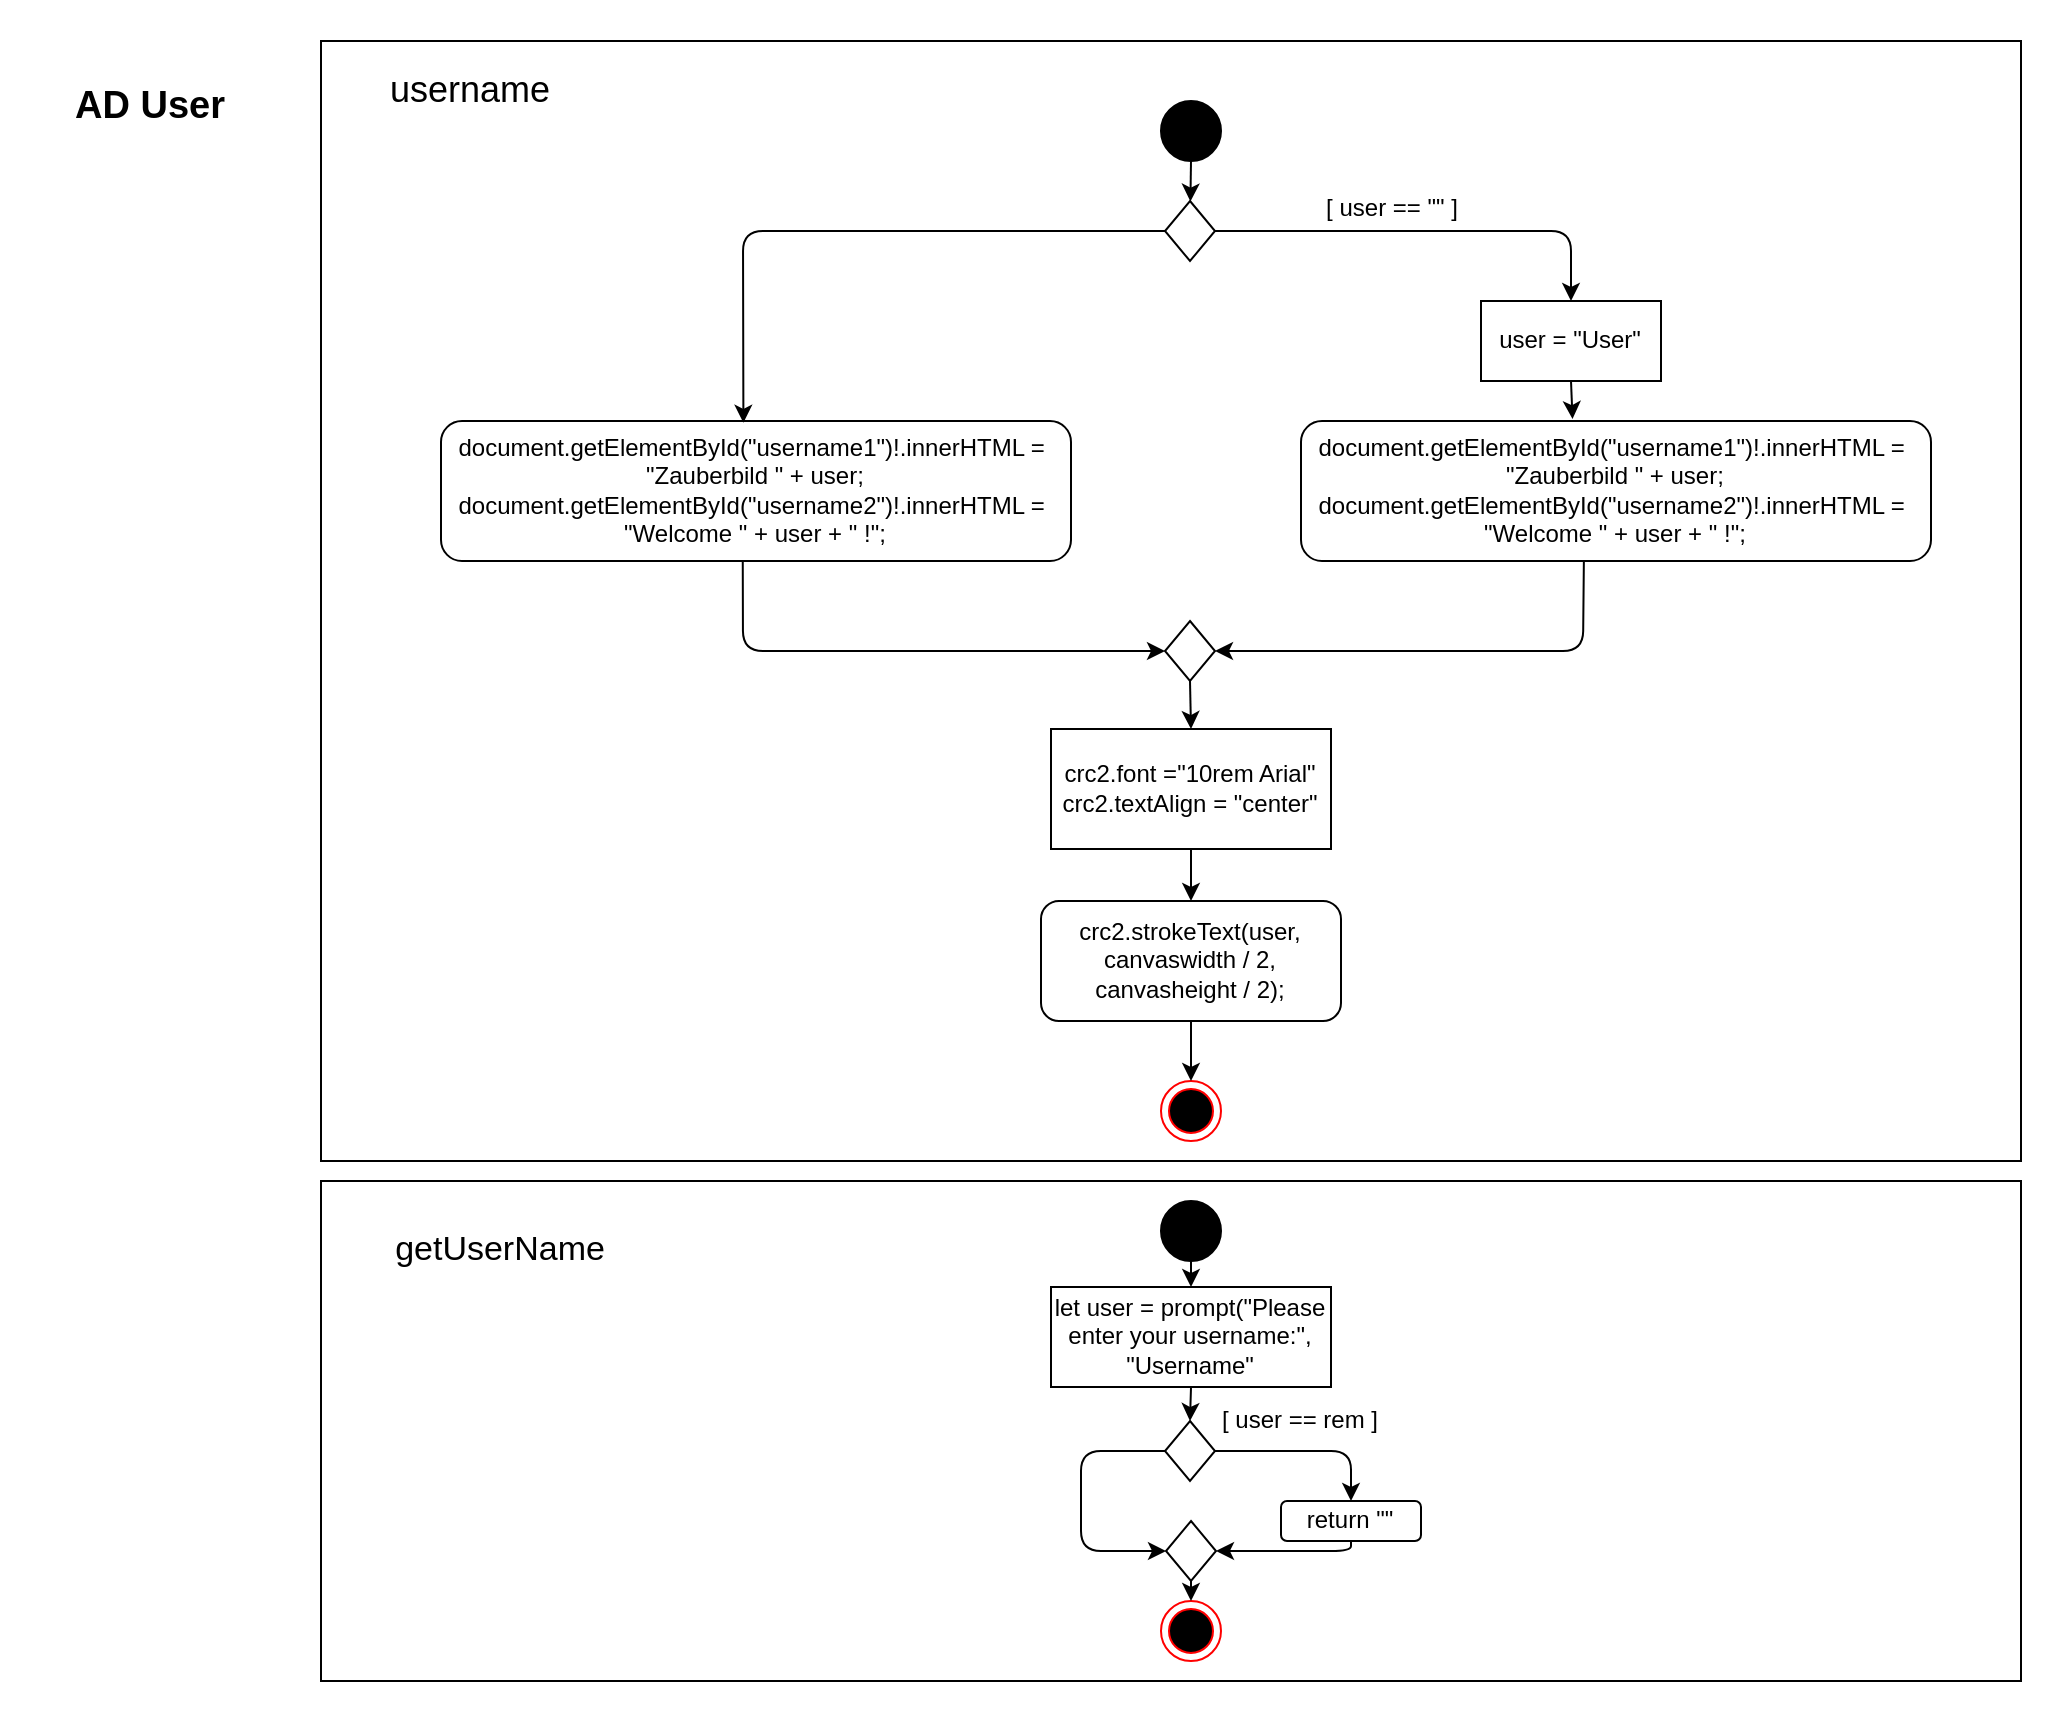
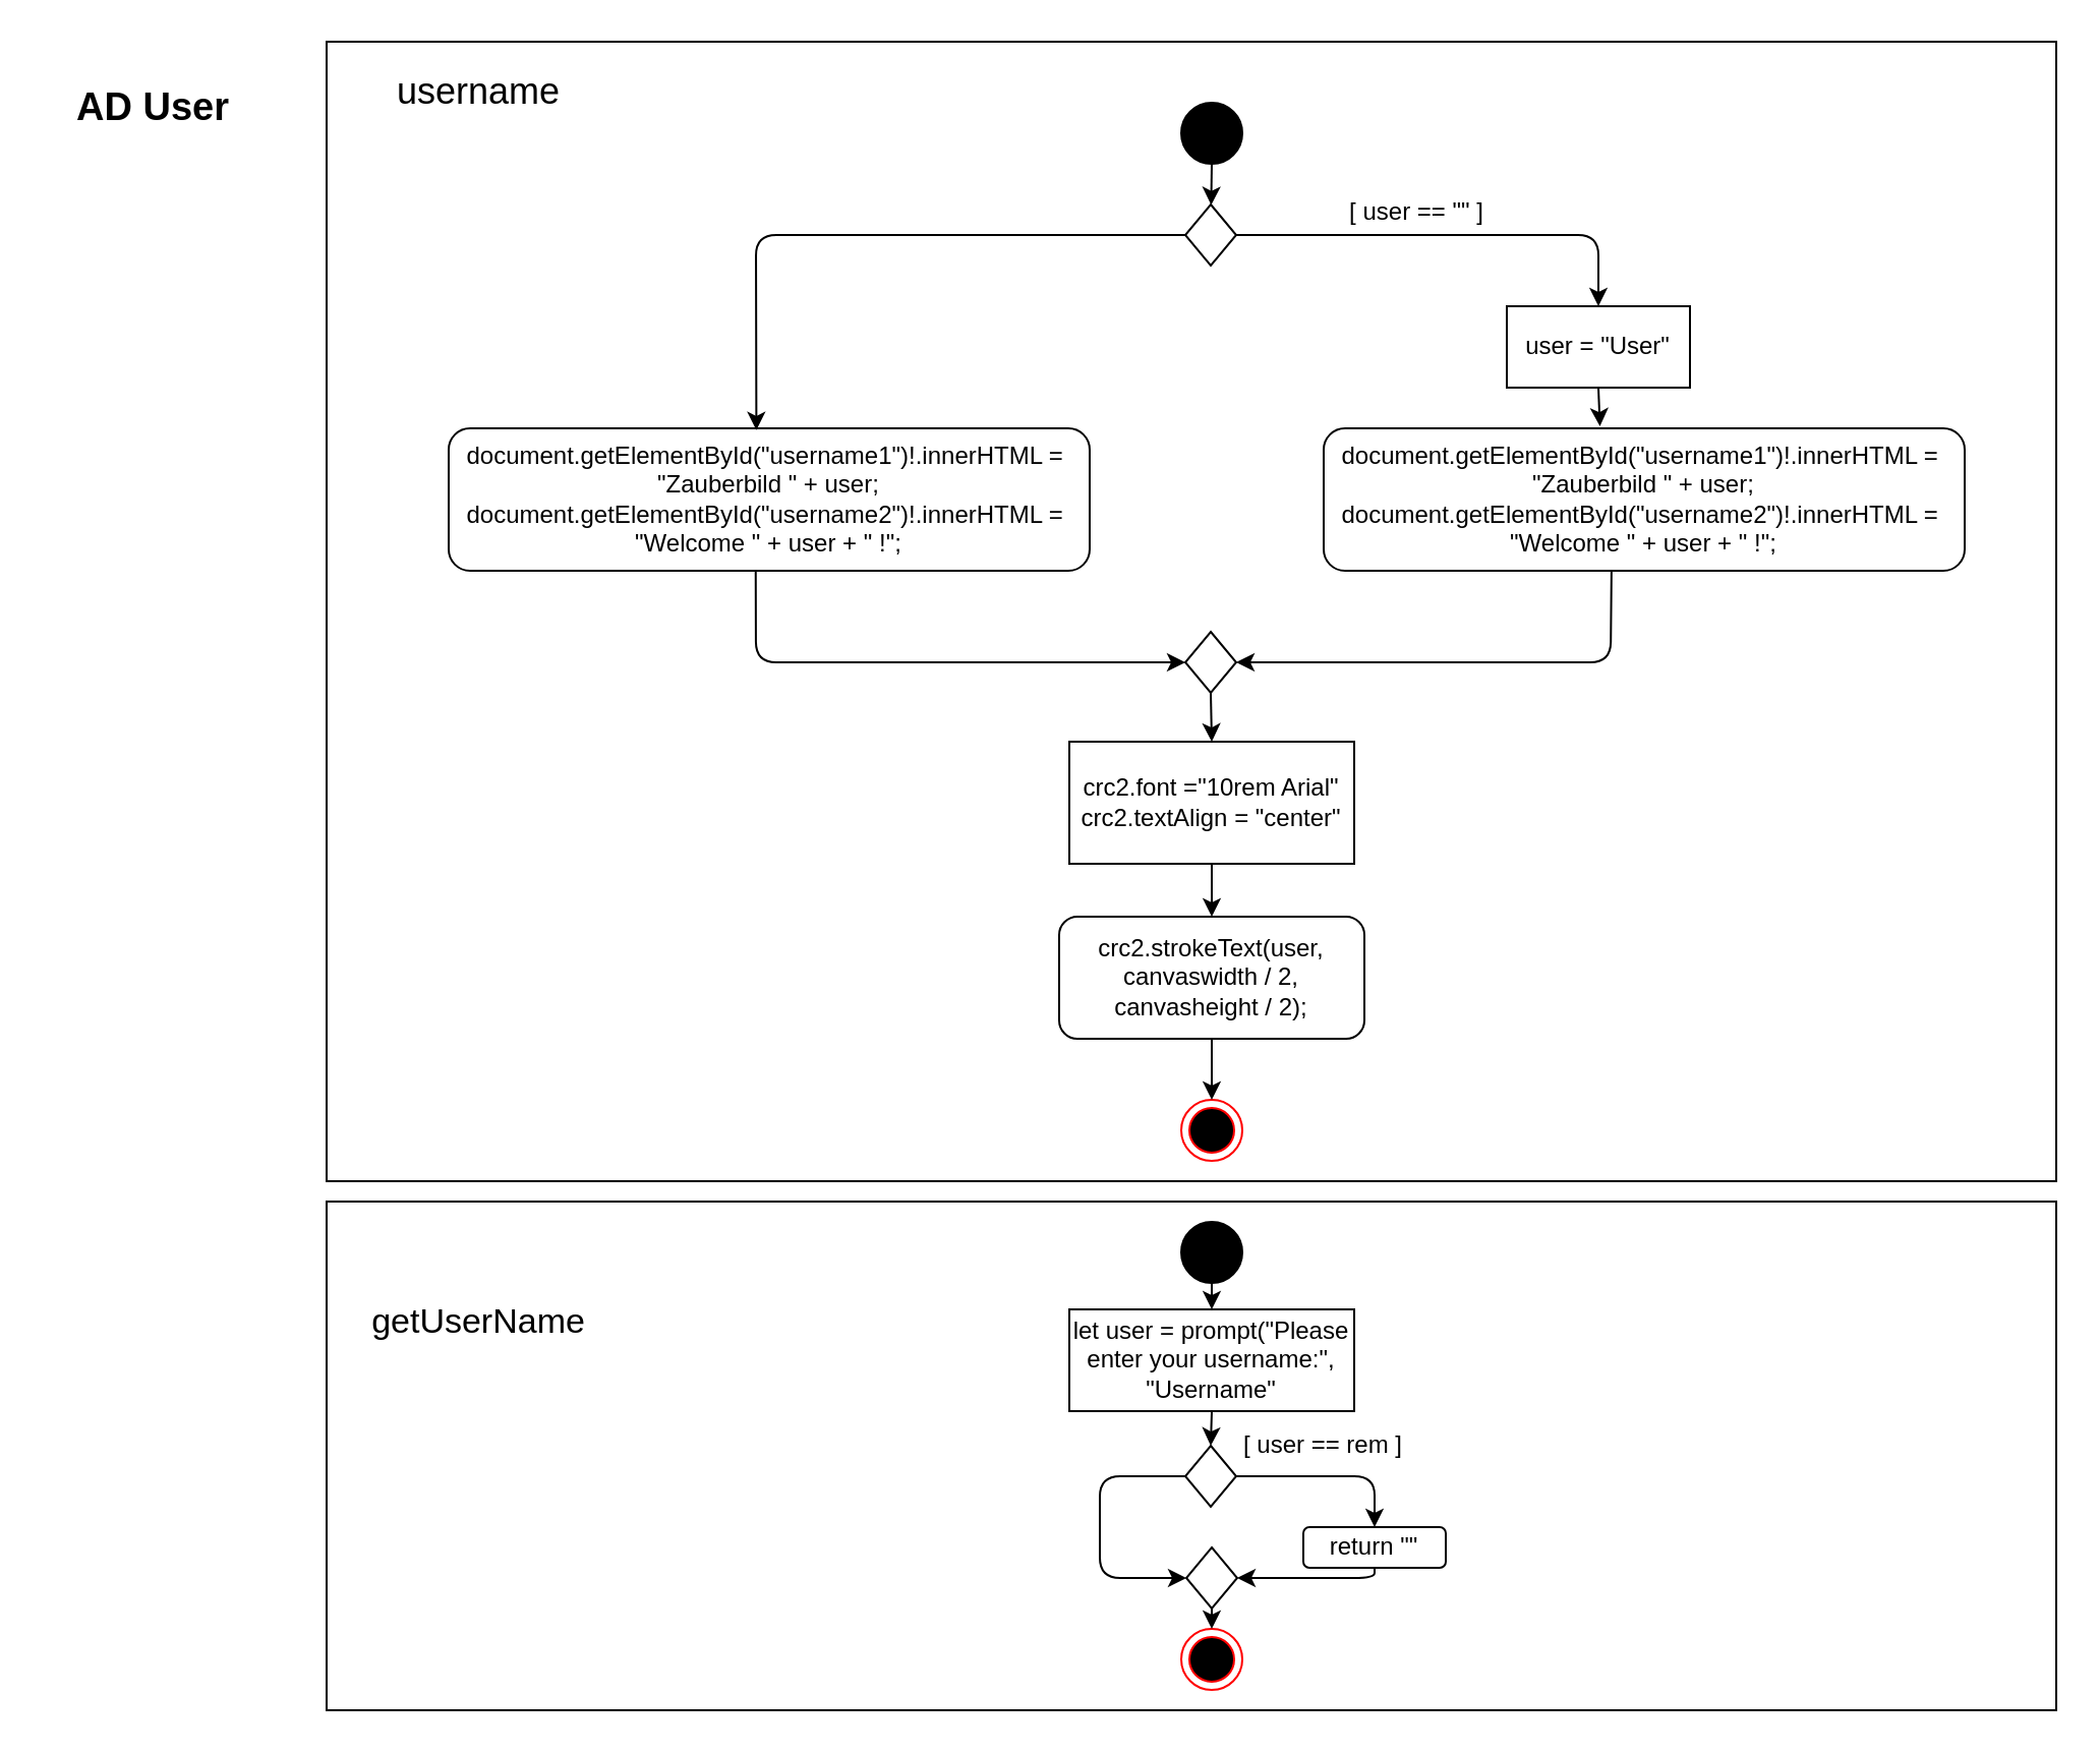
- <mxCell id="37" value="&lt;font style=&quot;font-size: 17px&quot;&gt;getUserName&lt;/font&gt;" style="text;html=1;strokeColor=none;fillColor=none;align=center;verticalAlign=middle;whiteSpace=wrap;rounded=0;" vertex="1" parent="1"><mxGeometry x="190" y="610" width="120" height="30" as="geometry" /></mxCell>
+ <mxCell id="37" value="&lt;font style=&quot;font-size: 17px&quot;&gt;getUserName&lt;/font&gt;" style="text;html=1;strokeColor=none;fillColor=none;align=center;verticalAlign=middle;whiteSpace=wrap;rounded=0;" vertex="1" parent="1"><mxGeometry x="175" y="635" width="120" height="30" as="geometry" /></mxCell>
